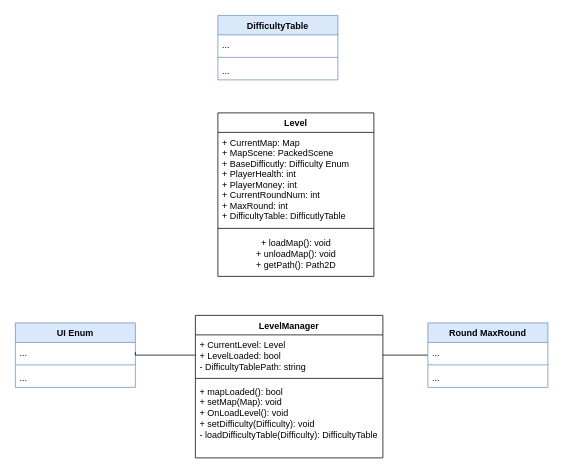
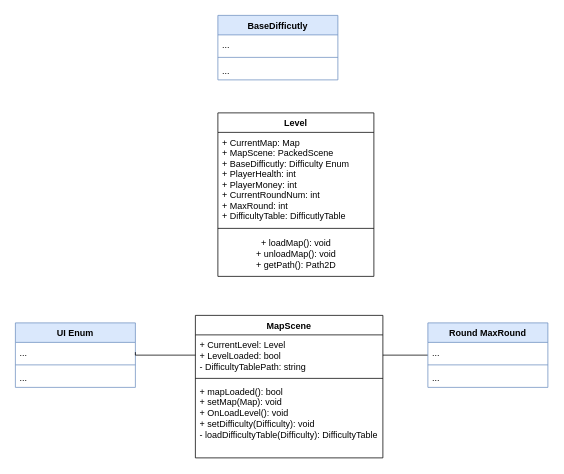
- <mxCell id="10" value="DifficultyTable" style="swimlane;fontStyle=1;align=center;verticalAlign=top;childLayout=stackLayout;horizontal=1;startSize=26;horizontalStack=0;resizeParent=1;resizeParentMax=0;resizeLast=0;collapsible=1;marginBottom=0;whiteSpace=wrap;html=1;fillColor=#dae8fc;strokeColor=#6c8ebf;" parent="1" vertex="1"><mxGeometry x="290" y="20" width="160" height="86" as="geometry" /></mxCell>
+ <mxCell id="10" value="BaseDifficutly" style="swimlane;fontStyle=1;align=center;verticalAlign=top;childLayout=stackLayout;horizontal=1;startSize=26;horizontalStack=0;resizeParent=1;resizeParentMax=0;resizeLast=0;collapsible=1;marginBottom=0;whiteSpace=wrap;html=1;fillColor=#dae8fc;strokeColor=#6c8ebf;" parent="1" vertex="1"><mxGeometry x="290" y="20" width="160" height="86" as="geometry" /></mxCell>
- <mxCell id="6" value="LevelManager" style="swimlane;fontStyle=1;align=center;verticalAlign=top;childLayout=stackLayout;horizontal=1;startSize=26;horizontalStack=0;resizeParent=1;resizeParentMax=0;resizeLast=0;collapsible=1;marginBottom=0;whiteSpace=wrap;html=1;" parent="1" vertex="1"><mxGeometry x="260" y="420" width="250" height="190" as="geometry" /></mxCell>
+ <mxCell id="6" value="MapScene" style="swimlane;fontStyle=1;align=center;verticalAlign=top;childLayout=stackLayout;horizontal=1;startSize=26;horizontalStack=0;resizeParent=1;resizeParentMax=0;resizeLast=0;collapsible=1;marginBottom=0;whiteSpace=wrap;html=1;" parent="1" vertex="1"><mxGeometry x="260" y="420" width="250" height="190" as="geometry" /></mxCell>
